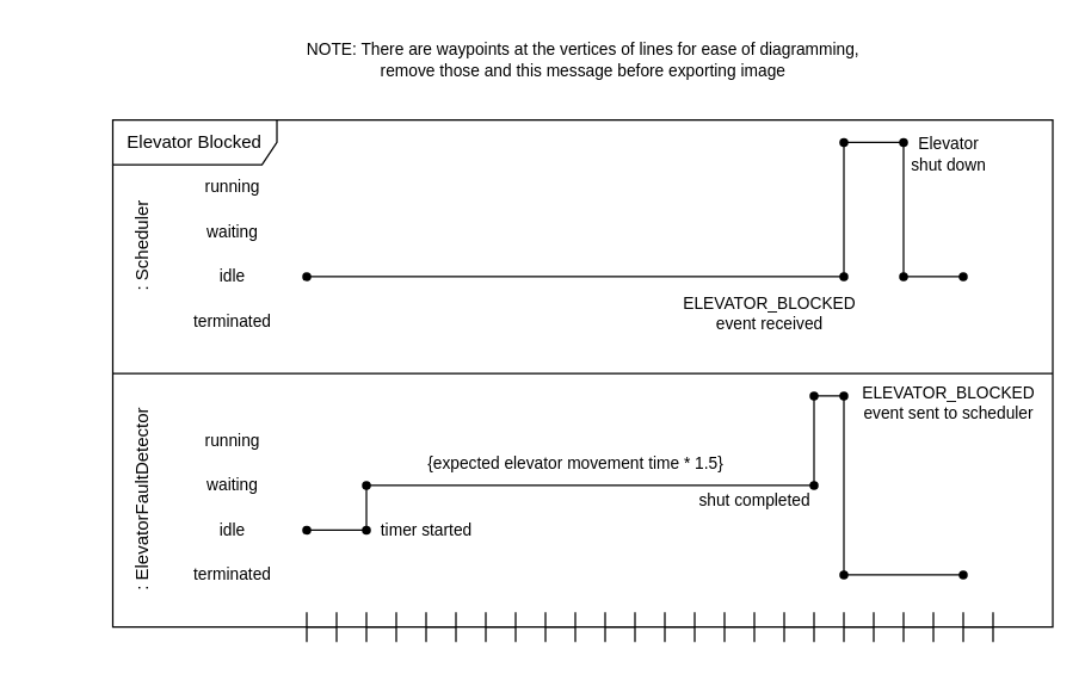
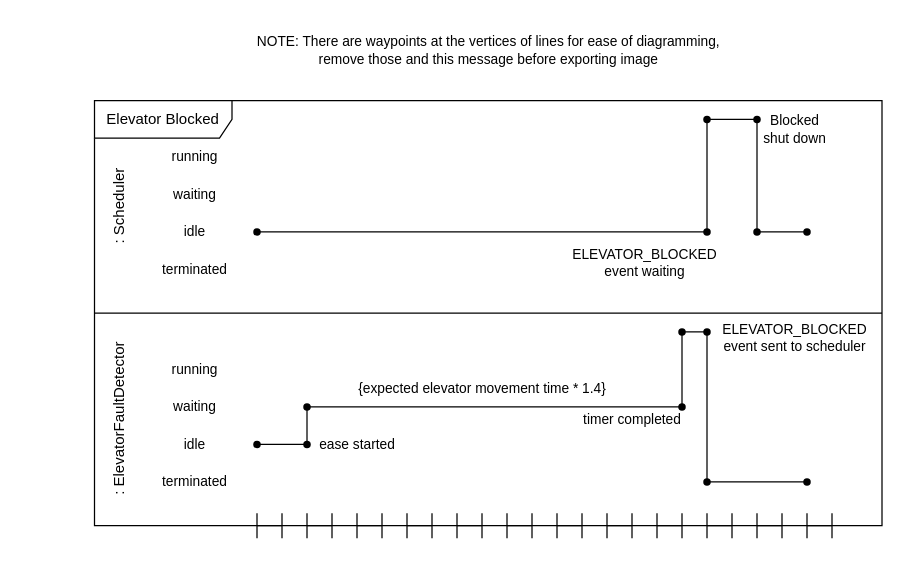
- <mxCell id="40" value="&lt;div&gt;Elevator &lt;br&gt;&lt;/div&gt;&lt;div&gt;shut down&lt;/div&gt;" style="text;html=1;align=center;verticalAlign=middle;resizable=0;points=[];autosize=1;strokeColor=none;fillColor=none;fontSize=11;fontFamily=Helvetica;fontColor=default;" vertex="1" parent="1"><mxGeometry x="600" y="83" width="70" height="40" as="geometry" /></mxCell>
+ <mxCell id="40" value="&lt;div&gt;Blocked &lt;br&gt;&lt;/div&gt;&lt;div&gt;shut down&lt;/div&gt;" style="text;html=1;align=center;verticalAlign=middle;resizable=0;points=[];autosize=1;strokeColor=none;fillColor=none;fontSize=11;fontFamily=Helvetica;fontColor=default;" vertex="1" parent="1"><mxGeometry x="600" y="83" width="70" height="40" as="geometry" /></mxCell>
- <mxCell id="38" value="&lt;div&gt;ELEVATOR_BLOCKED&lt;/div&gt;&lt;div&gt;event received&lt;br&gt;&lt;/div&gt;" style="text;html=1;align=center;verticalAlign=middle;resizable=0;points=[];autosize=1;strokeColor=none;fillColor=none;fontSize=11;fontFamily=Helvetica;fontColor=default;" vertex="1" parent="1"><mxGeometry x="445" y="190" width="140" height="40" as="geometry" /></mxCell>
+ <mxCell id="38" value="&lt;div&gt;ELEVATOR_BLOCKED&lt;/div&gt;&lt;div&gt;event waiting&lt;br&gt;&lt;/div&gt;" style="text;html=1;align=center;verticalAlign=middle;resizable=0;points=[];autosize=1;strokeColor=none;fillColor=none;fontSize=11;fontFamily=Helvetica;fontColor=default;" vertex="1" parent="1"><mxGeometry x="445" y="190" width="140" height="40" as="geometry" /></mxCell>
- <mxCell id="35" value="{expected elevator movement time * 1.5}" style="text;html=1;align=center;verticalAlign=middle;resizable=0;points=[];autosize=1;strokeColor=none;fillColor=none;fontSize=11;fontFamily=Helvetica;fontColor=default;" vertex="1" parent="1"><mxGeometry x="275" y="295" width="220" height="30" as="geometry" /></mxCell>
+ <mxCell id="35" value="{expected elevator movement time * 1.4}" style="text;html=1;align=center;verticalAlign=middle;resizable=0;points=[];autosize=1;strokeColor=none;fillColor=none;fontSize=11;fontFamily=Helvetica;fontColor=default;" vertex="1" parent="1"><mxGeometry x="275" y="295" width="220" height="30" as="geometry" /></mxCell>
- <mxCell id="31" value="shut completed" style="text;html=1;align=center;verticalAlign=middle;resizable=0;points=[];autosize=1;strokeColor=none;fillColor=none;fontSize=11;fontFamily=Helvetica;fontColor=default;" vertex="1" parent="1"><mxGeometry x="455" y="320" width="100" height="30" as="geometry" /></mxCell>
+ <mxCell id="31" value="timer completed" style="text;html=1;align=center;verticalAlign=middle;resizable=0;points=[];autosize=1;strokeColor=none;fillColor=none;fontSize=11;fontFamily=Helvetica;fontColor=default;" vertex="1" parent="1"><mxGeometry x="455" y="320" width="100" height="30" as="geometry" /></mxCell>
- <mxCell id="29" value="timer started" style="text;html=1;align=center;verticalAlign=middle;resizable=0;points=[];autosize=1;strokeColor=none;fillColor=none;fontSize=11;fontFamily=Helvetica;fontColor=default;" vertex="1" parent="1"><mxGeometry x="245" y="340" width="80" height="30" as="geometry" /></mxCell>
+ <mxCell id="29" value="ease started" style="text;html=1;align=center;verticalAlign=middle;resizable=0;points=[];autosize=1;strokeColor=none;fillColor=none;fontSize=11;fontFamily=Helvetica;fontColor=default;" vertex="1" parent="1"><mxGeometry x="245" y="340" width="80" height="30" as="geometry" /></mxCell>
